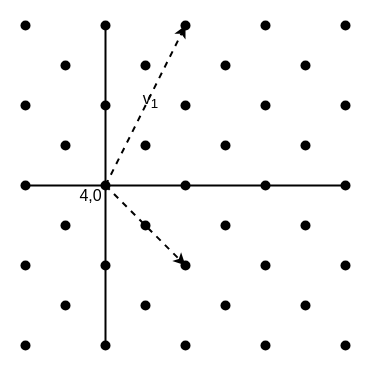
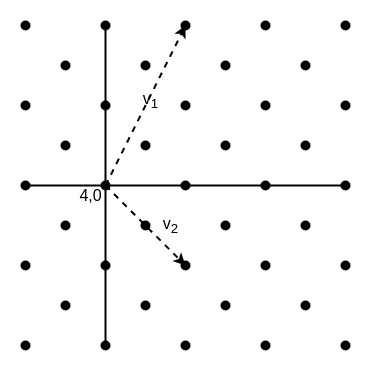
+ <mxCell id="49" value="&lt;span style=&quot;font-size: 16px;&quot;&gt;v&lt;sub&gt;2&lt;/sub&gt;&lt;/span&gt;" style="text;html=1;align=center;verticalAlign=middle;resizable=0;points=[];autosize=1;strokeColor=none;fillColor=none;fontColor=#000000;" parent="1" vertex="1"><mxGeometry x="150" y="205" width="40" height="40" as="geometry" /></mxCell>
